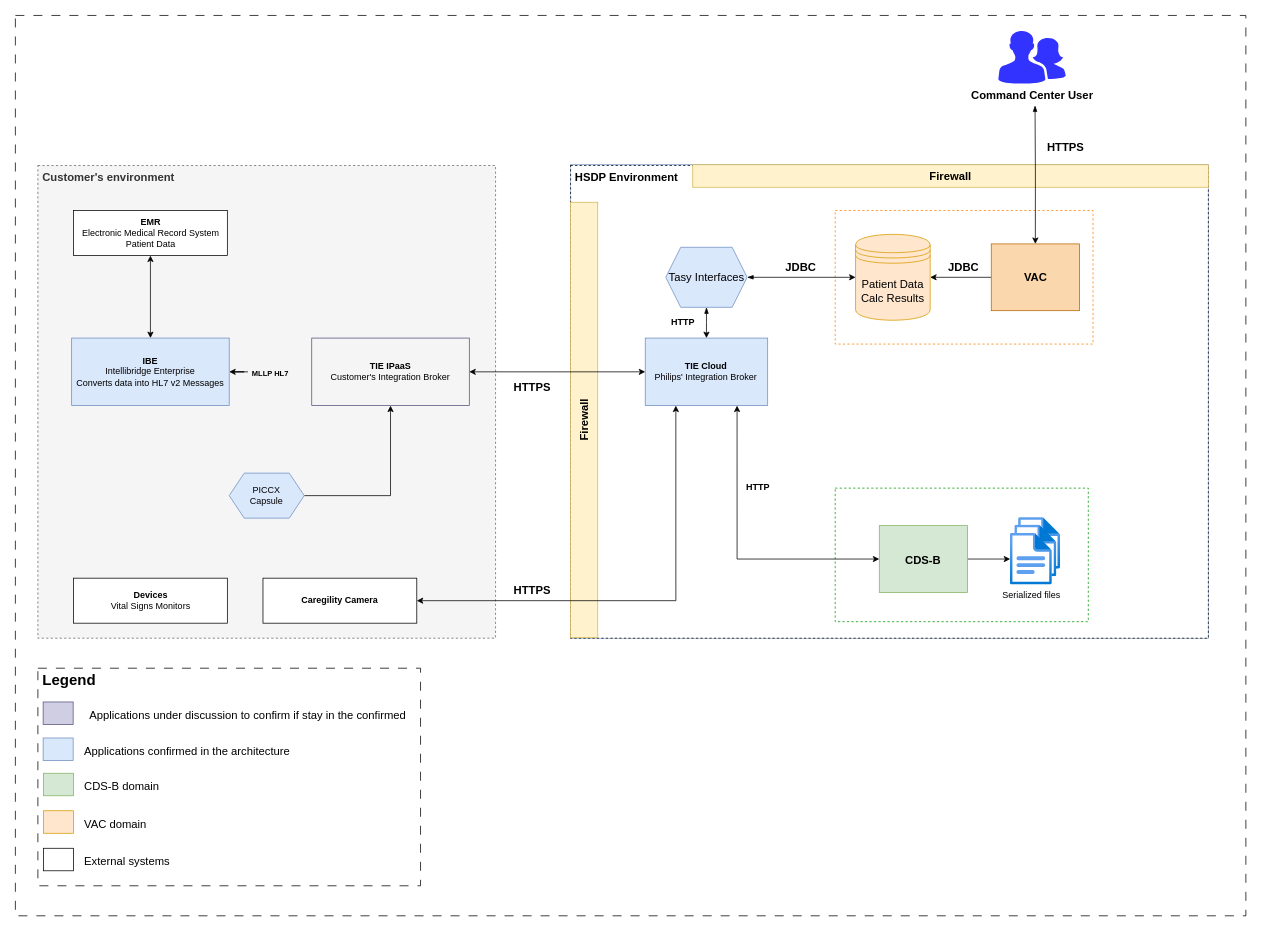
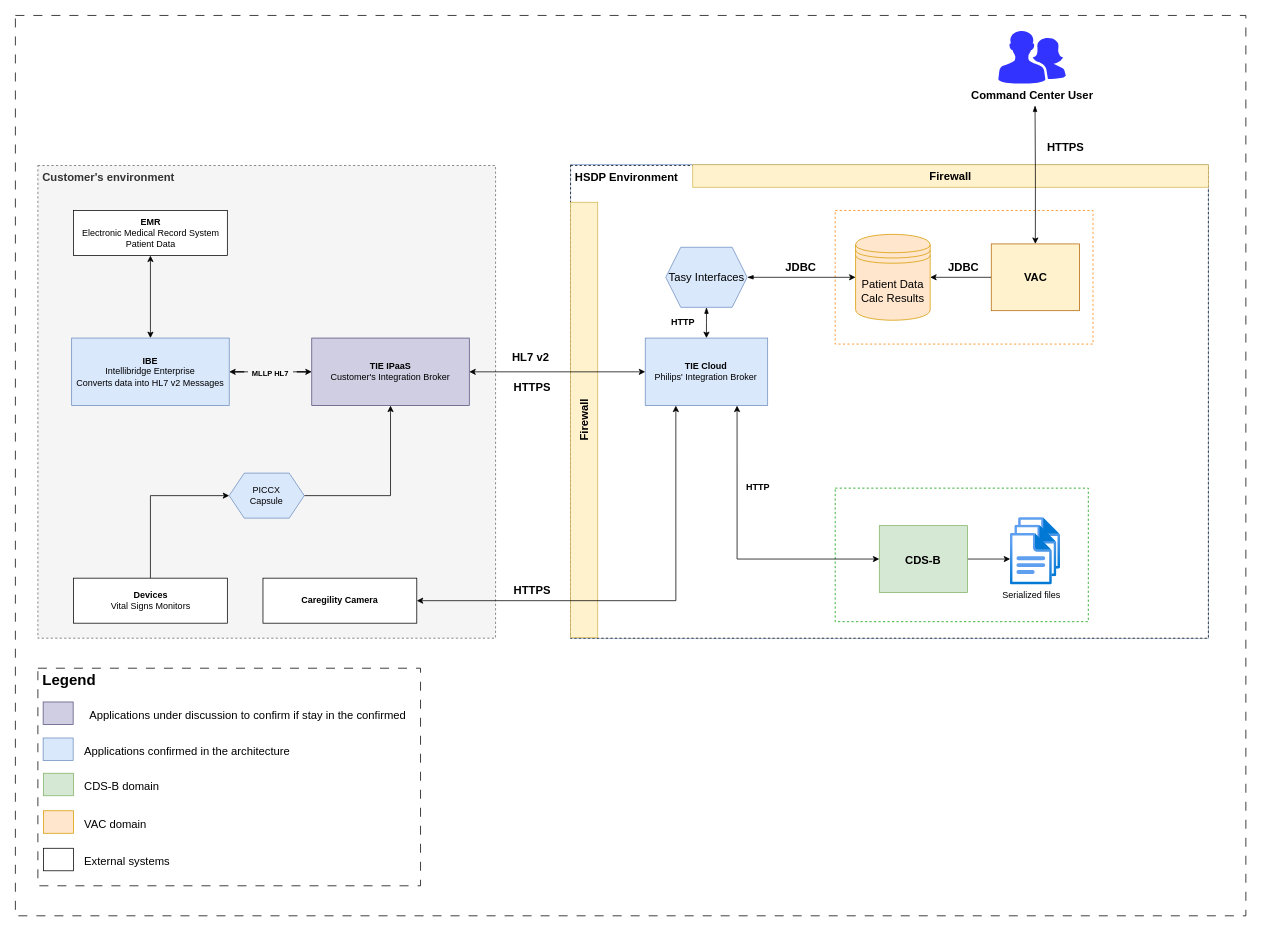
- <mxCell id="23" value="&lt;b&gt;VAC&lt;/b&gt;" style="rounded=0;whiteSpace=wrap;html=1;fontSize=15;fillColor=#fad7ac;strokeColor=#b46504;" parent="16" vertex="1"><mxGeometry x="560.638" y="105.5" width="117.553" height="89" as="geometry" /></mxCell>
+ <mxCell id="23" value="&lt;b&gt;VAC&lt;/b&gt;" style="rounded=0;whiteSpace=wrap;html=1;fontSize=15;fillColor=#fff2cc;strokeColor=#b46504;" parent="16" vertex="1"><mxGeometry x="560.638" y="105.5" width="117.553" height="89" as="geometry" /></mxCell>
+ <mxCell id="41" value="&lt;b&gt;HL7 v2&lt;/b&gt;" style="text;html=1;strokeColor=none;fillColor=none;align=center;verticalAlign=middle;whiteSpace=wrap;rounded=0;fontSize=15;fontColor=#000000;" parent="1" vertex="1"><mxGeometry x="677" y="460" width="60" height="30" as="geometry" /></mxCell>
+ <mxCell id="11" style="edgeStyle=orthogonalEdgeStyle;rounded=0;orthogonalLoop=1;jettySize=auto;html=1;entryX=0;entryY=0.5;entryDx=0;entryDy=0;fontSize=15;startArrow=none;" parent="1" source="15" target="13" edge="1"><mxGeometry relative="1" as="geometry" /></mxCell>
- <mxCell id="13" value="&lt;b&gt;TIE IPaaS&lt;/b&gt;&lt;br&gt;Customer's Integration Broker" style="rounded=0;whiteSpace=wrap;html=1;fillColor=#f5f5f5;strokeColor=#56517e;" parent="1" vertex="1"><mxGeometry x="415" y="450" width="210" height="90" as="geometry" /></mxCell>
+ <mxCell id="13" value="&lt;b&gt;TIE IPaaS&lt;/b&gt;&lt;br&gt;Customer's Integration Broker" style="rounded=0;whiteSpace=wrap;html=1;fillColor=#d0cee2;strokeColor=#56517e;" parent="1" vertex="1"><mxGeometry x="415" y="450" width="210" height="90" as="geometry" /></mxCell>
+ <mxCell id="7" style="edgeStyle=orthogonalEdgeStyle;rounded=0;orthogonalLoop=1;jettySize=auto;html=1;entryX=0;entryY=0.5;entryDx=0;entryDy=0;fillColor=#f8cecc;strokeColor=#000000;" parent="1" source="8" target="10" edge="1"><mxGeometry relative="1" as="geometry"><Array as="points"><mxPoint x="200" y="660" /></Array></mxGeometry></mxCell>
